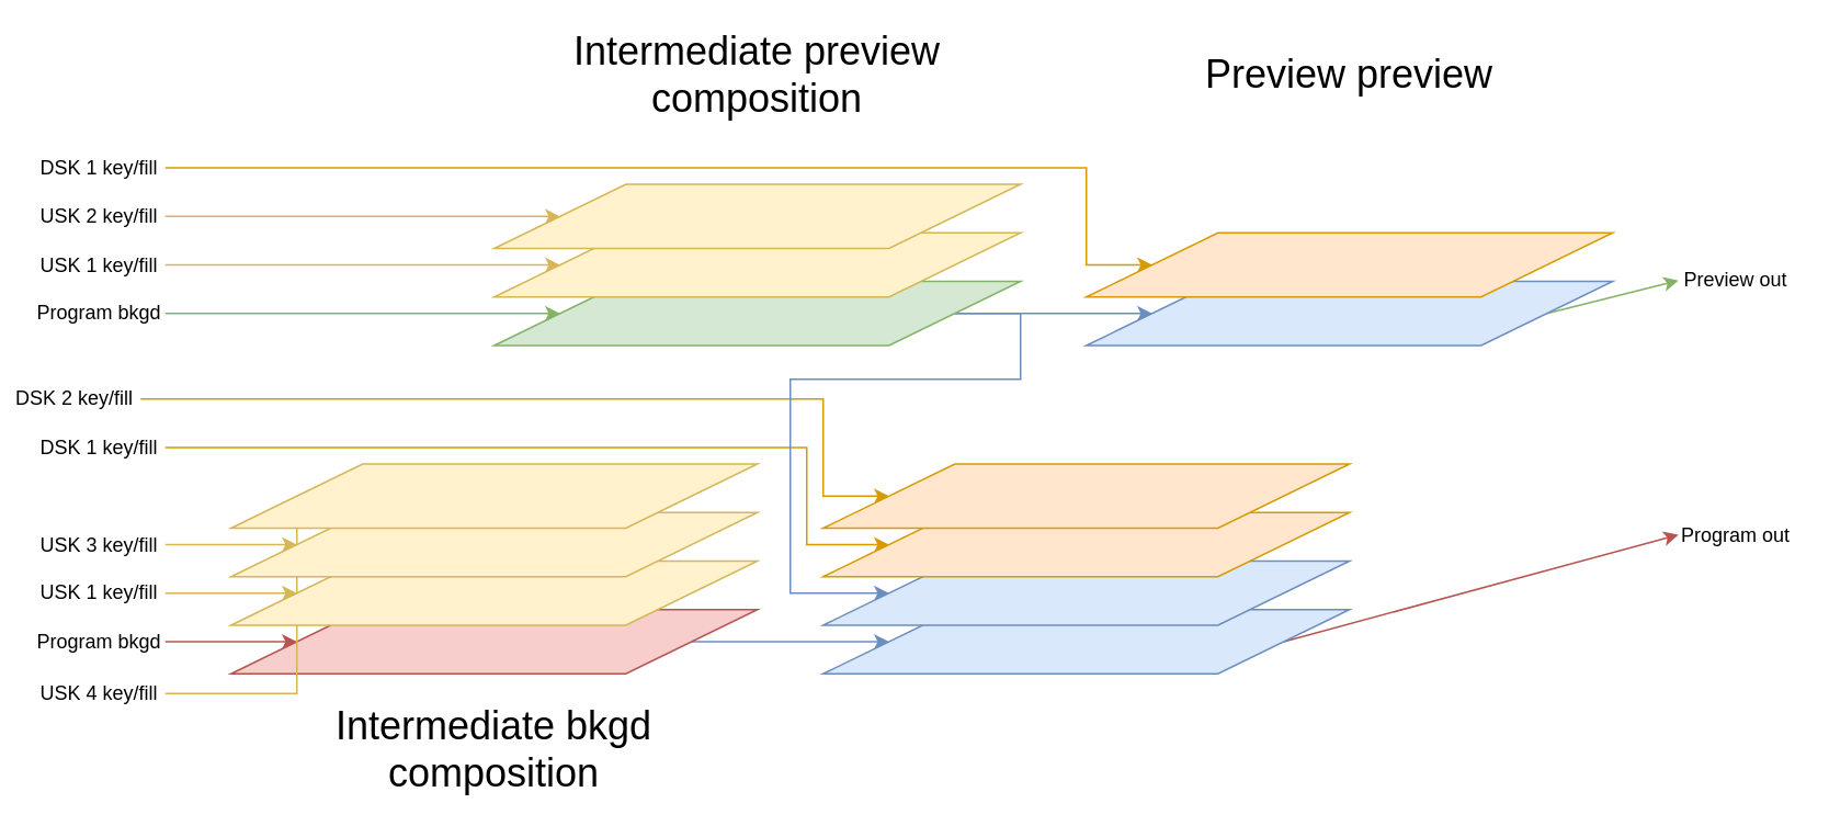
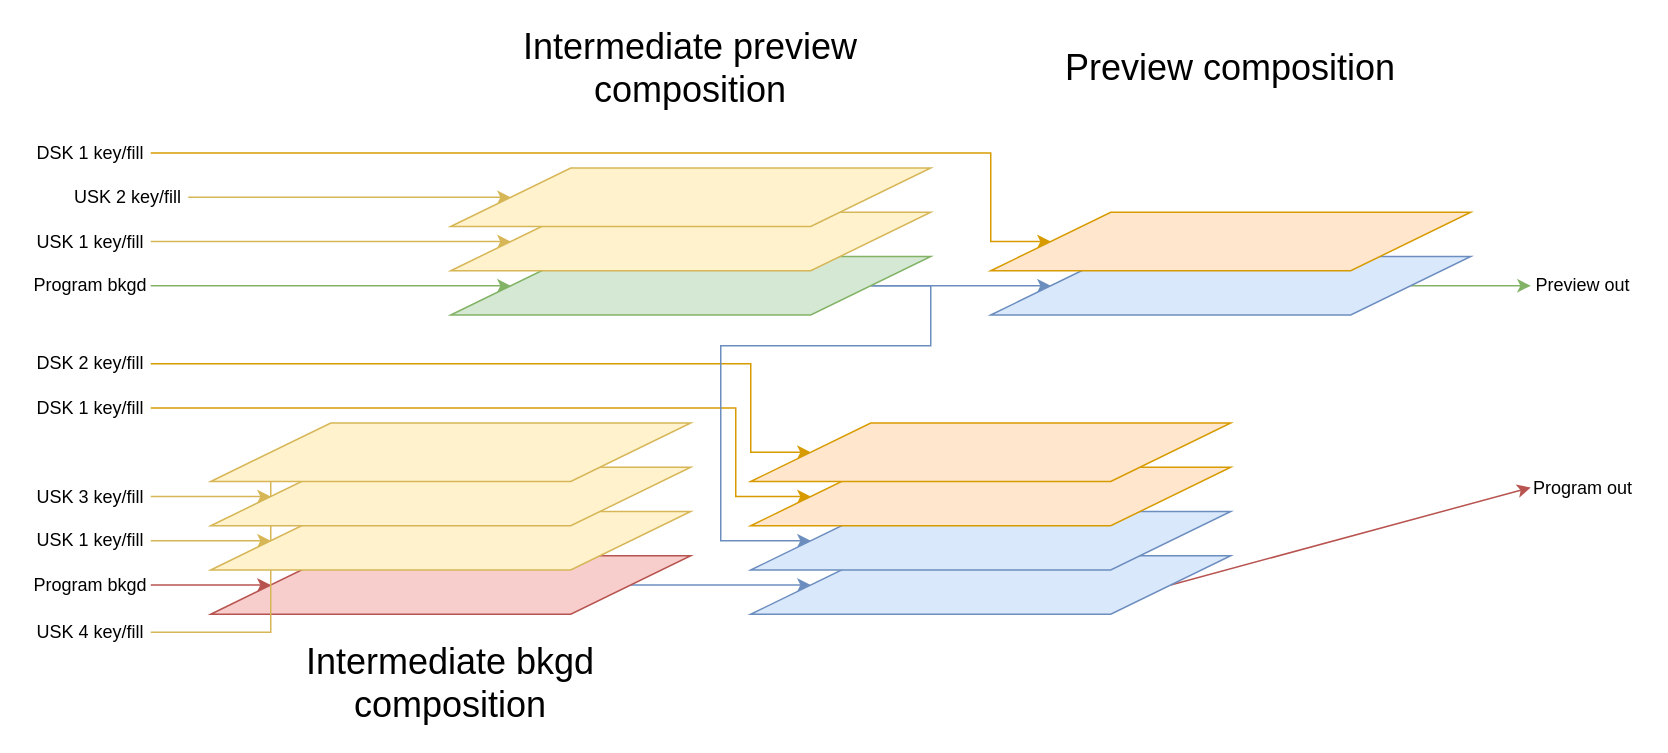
- <mxCell id="44" value="Preview preview" style="text;html=1;strokeColor=none;fillColor=none;align=center;verticalAlign=middle;whiteSpace=wrap;rounded=0;fontSize=24;" vertex="1" parent="1"><mxGeometry x="702" y="20" width="236" height="50" as="geometry" /></mxCell>
+ <mxCell id="44" value="Preview composition" style="text;html=1;strokeColor=none;fillColor=none;align=center;verticalAlign=middle;whiteSpace=wrap;rounded=0;fontSize=24;" vertex="1" parent="1"><mxGeometry x="702" y="20" width="236" height="50" as="geometry" /></mxCell>
- <mxCell id="25" value="USK 2 key/fill" style="text;html=1;strokeColor=none;fillColor=none;align=center;verticalAlign=middle;whiteSpace=wrap;rounded=0;" vertex="1" parent="1"><mxGeometry x="20" y="121" width="80" height="20" as="geometry" /></mxCell>
+ <mxCell id="25" value="USK 2 key/fill" style="text;html=1;strokeColor=none;fillColor=none;align=center;verticalAlign=middle;whiteSpace=wrap;rounded=0;" vertex="1" parent="1"><mxGeometry x="45" y="121" width="80" height="20" as="geometry" /></mxCell>
- <mxCell id="34" value="Preview out" style="text;html=1;strokeColor=none;fillColor=none;align=center;verticalAlign=middle;whiteSpace=wrap;rounded=0;" vertex="1" parent="1"><mxGeometry x="1020" y="160" width="70" height="20" as="geometry" /></mxCell>
+ <mxCell id="34" value="Preview out" style="text;html=1;strokeColor=none;fillColor=none;align=center;verticalAlign=middle;whiteSpace=wrap;rounded=0;" vertex="1" parent="1"><mxGeometry x="1020" y="180" width="70" height="20" as="geometry" /></mxCell>
- <mxCell id="16" value="DSK 2 key/fill" style="text;html=1;strokeColor=none;fillColor=none;align=center;verticalAlign=middle;whiteSpace=wrap;rounded=0;" vertex="1" parent="1"><mxGeometry x="5" y="232" width="80" height="20" as="geometry" /></mxCell>
+ <mxCell id="16" value="DSK 2 key/fill" style="text;html=1;strokeColor=none;fillColor=none;align=center;verticalAlign=middle;whiteSpace=wrap;rounded=0;" vertex="1" parent="1"><mxGeometry x="20" y="232" width="80" height="20" as="geometry" /></mxCell>
